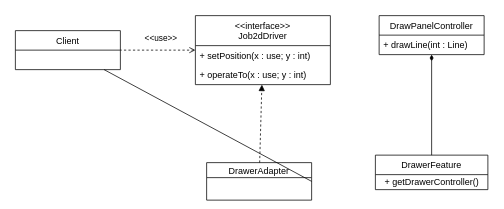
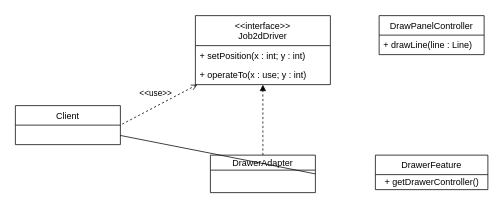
- <mxCell id="8" value="+ drawLine(int : Line)" style="text;strokeColor=none;fillColor=none;align=left;verticalAlign=top;spacingLeft=4;spacingRight=4;overflow=hidden;rotatable=0;points=[[0,0.5],[1,0.5]];portConstraint=eastwest;" vertex="1" parent="7"><mxGeometry y="26" width="140" height="26" as="geometry" /></mxCell>
+ <mxCell id="8" value="+ drawLine(line : Line)" style="text;strokeColor=none;fillColor=none;align=left;verticalAlign=top;spacingLeft=4;spacingRight=4;overflow=hidden;rotatable=0;points=[[0,0.5],[1,0.5]];portConstraint=eastwest;" vertex="1" parent="7"><mxGeometry y="26" width="140" height="26" as="geometry" /></mxCell>
- <mxCell id="2" value="Client" style="swimlane;fontStyle=0;childLayout=stackLayout;horizontal=1;startSize=26;fillColor=none;horizontalStack=0;resizeParent=1;resizeParentMax=0;resizeLast=0;collapsible=1;marginBottom=0;" vertex="1" parent="1"><mxGeometry x="20" y="40" width="140" height="52" as="geometry"><mxRectangle x="10" y="190" width="60" height="26" as="alternateBounds" /></mxGeometry></mxCell>
+ <mxCell id="2" value="Client" style="swimlane;fontStyle=0;childLayout=stackLayout;horizontal=1;startSize=26;fillColor=none;horizontalStack=0;resizeParent=1;resizeParentMax=0;resizeLast=0;collapsible=1;marginBottom=0;" vertex="1" parent="1"><mxGeometry x="20" y="140" width="140" height="52" as="geometry"><mxRectangle x="10" y="190" width="60" height="26" as="alternateBounds" /></mxGeometry></mxCell>
- <mxCell id="4" value="+ setPosition(x : use; y : int)" style="text;strokeColor=none;fillColor=none;align=left;verticalAlign=top;spacingLeft=4;spacingRight=4;overflow=hidden;rotatable=0;points=[[0,0.5],[1,0.5]];portConstraint=eastwest;" vertex="1" parent="3"><mxGeometry y="40" width="180" height="26" as="geometry" /></mxCell>
+ <mxCell id="4" value="+ setPosition(x : int; y : int)" style="text;strokeColor=none;fillColor=none;align=left;verticalAlign=top;spacingLeft=4;spacingRight=4;overflow=hidden;rotatable=0;points=[[0,0.5],[1,0.5]];portConstraint=eastwest;" vertex="1" parent="3"><mxGeometry y="40" width="180" height="26" as="geometry" /></mxCell>
- <mxCell id="13" value="" style="endArrow=diamondThin;html=1;exitX=0.5;exitY=0;exitDx=0;exitDy=0;endFill=1;" edge="1" parent="1" source="9" target="7"><mxGeometry width="50" height="50" relative="1" as="geometry"><mxPoint x="550" y="190" as="sourcePoint" /><mxPoint x="600" y="140" as="targetPoint" /></mxGeometry></mxCell>
- <mxCell id="6" value="DrawerAdapter" style="swimlane;fontStyle=0;childLayout=stackLayout;horizontal=1;startSize=20;fillColor=none;horizontalStack=0;resizeParent=1;resizeParentMax=0;resizeLast=0;collapsible=1;marginBottom=0;" vertex="1" parent="1"><mxGeometry x="275" y="216" width="140" height="50" as="geometry" /></mxCell>
+ <mxCell id="6" value="DrawerAdapter" style="swimlane;fontStyle=0;childLayout=stackLayout;horizontal=1;startSize=20;fillColor=none;horizontalStack=0;resizeParent=1;resizeParentMax=0;resizeLast=0;collapsible=1;marginBottom=0;" vertex="1" parent="1"><mxGeometry x="280" y="206" width="140" height="50" as="geometry" /></mxCell>
